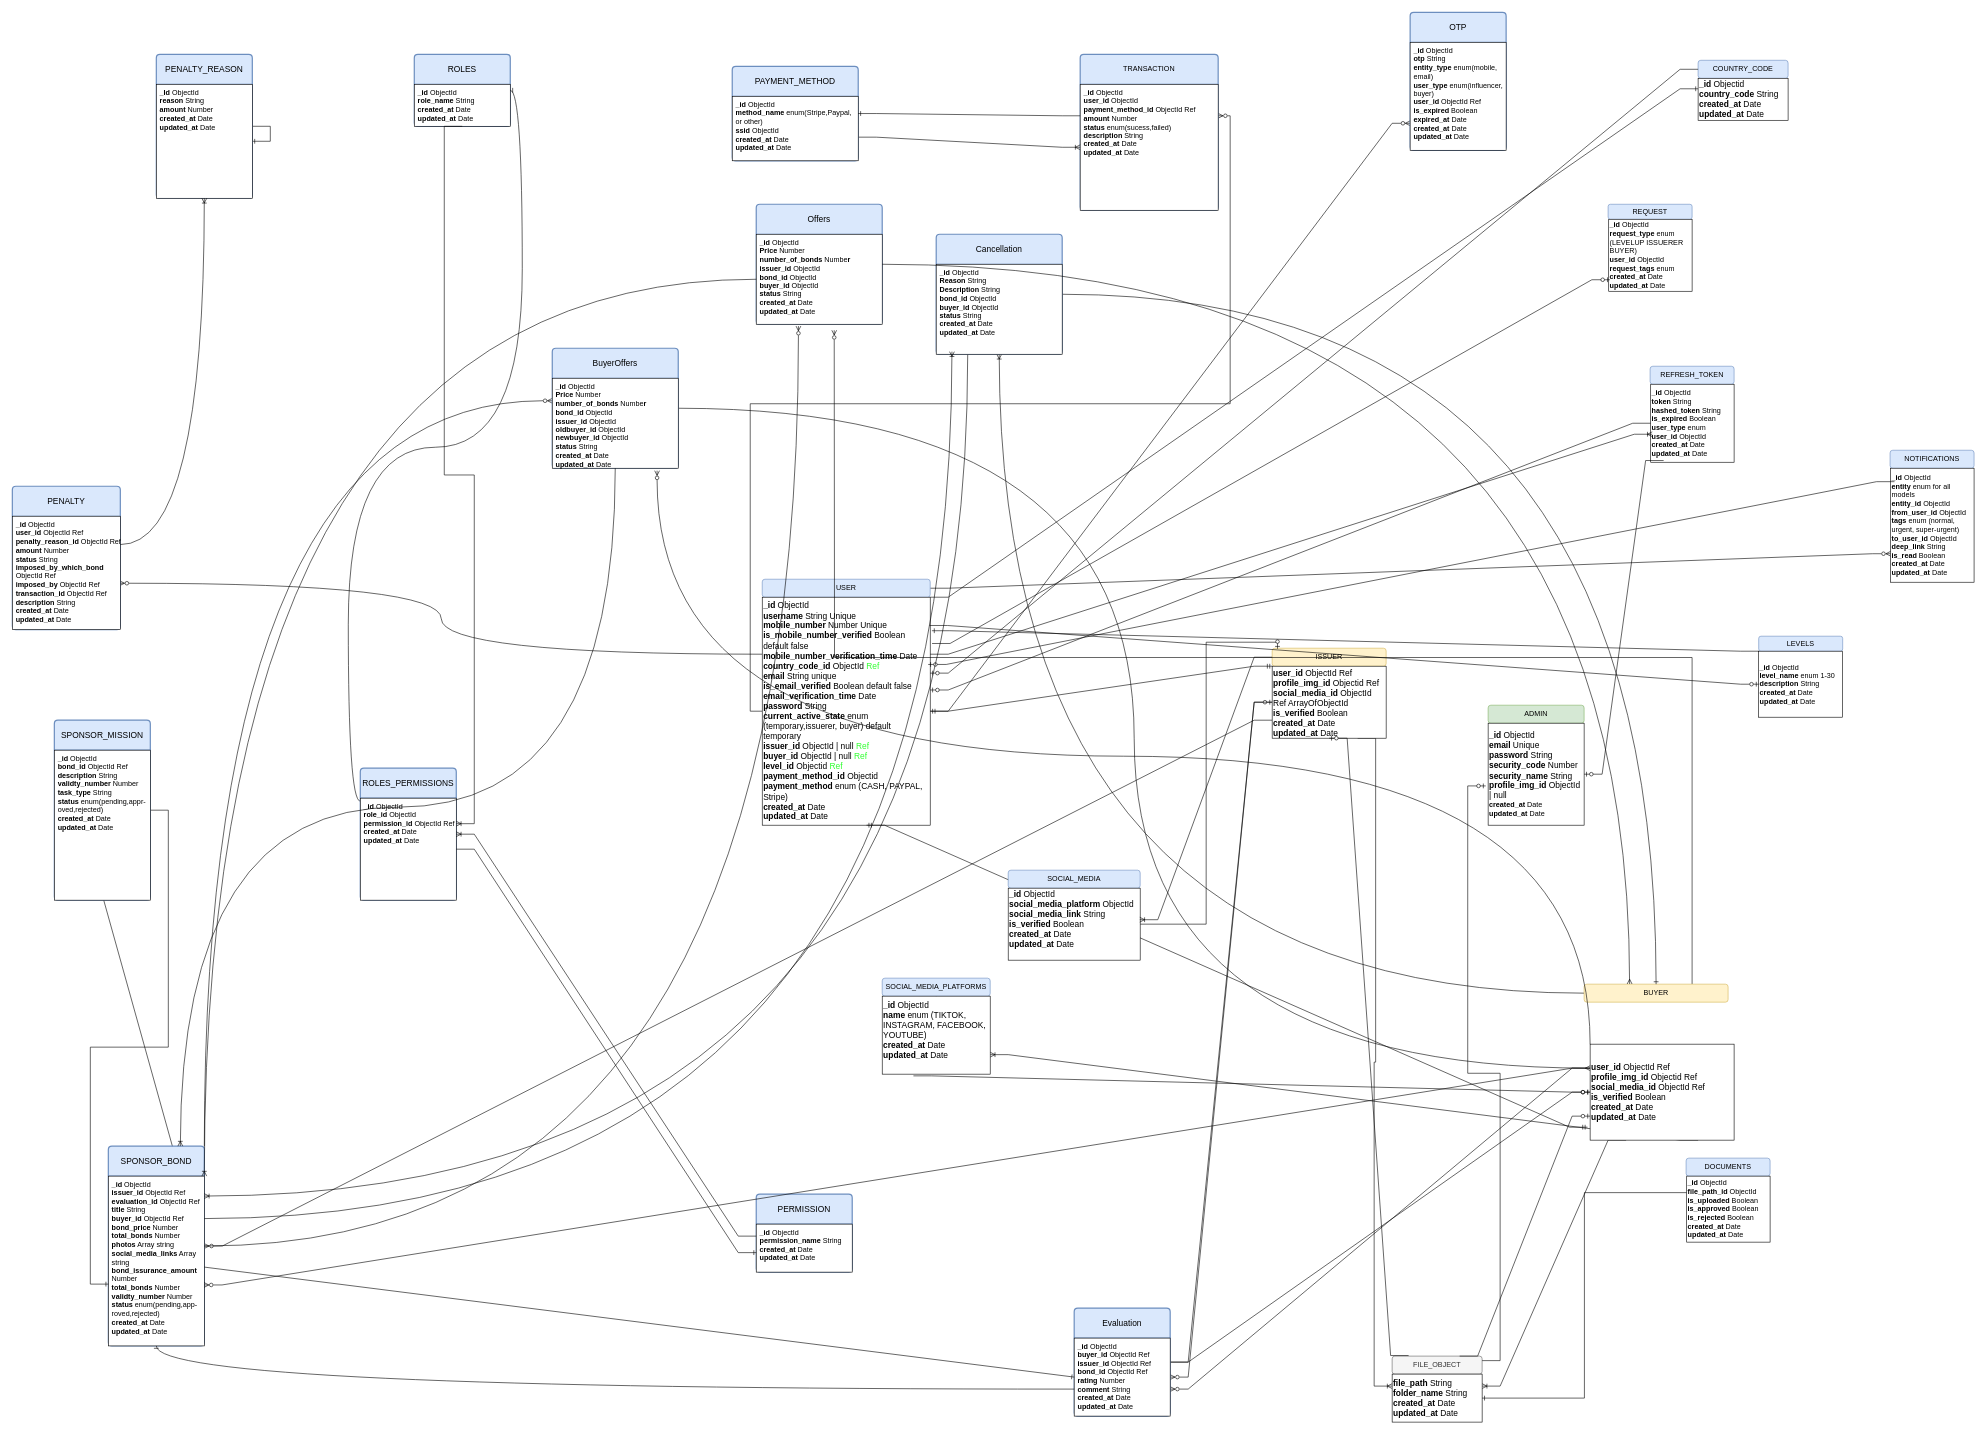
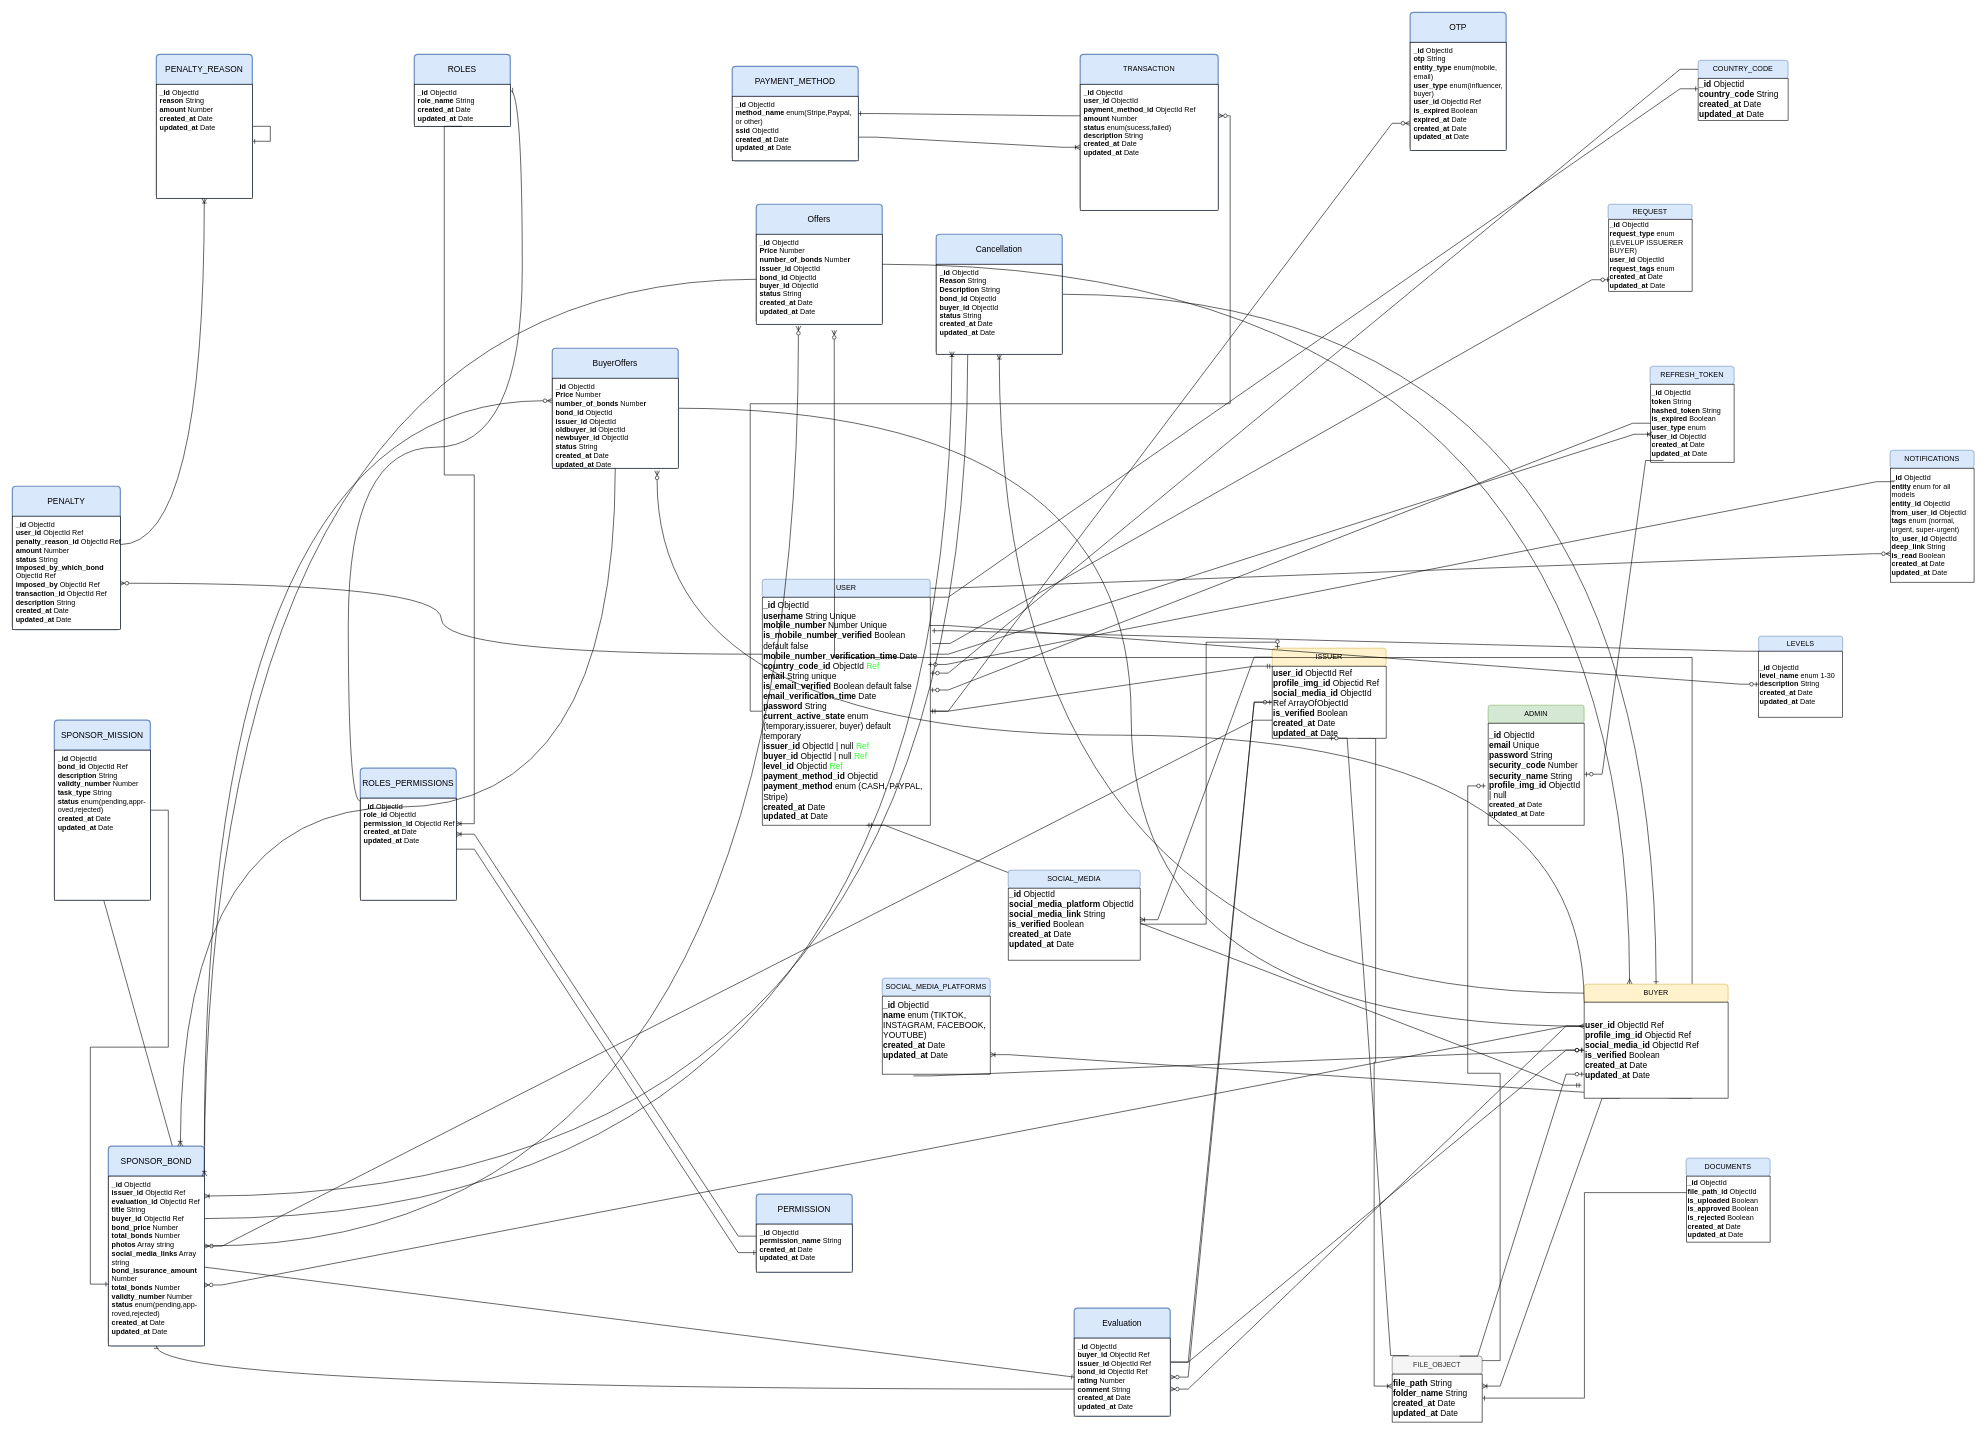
- <mxCell id="25" value="&lt;div style=&quot;&quot;&gt;&lt;font style=&quot;font-size: 14px;&quot;&gt;&lt;b&gt;user_id &lt;/b&gt;ObjectId Ref&lt;/font&gt;&lt;/div&gt;&lt;div style=&quot;&quot;&gt;&lt;font style=&quot;font-size: 14px;&quot;&gt;&lt;b&gt;profile_img_id&amp;nbsp;&lt;/b&gt;Objectid Ref&lt;/font&gt;&lt;div style=&quot;&quot;&gt;&lt;font style=&quot;font-size: 14px;&quot;&gt;&lt;b&gt;social_media_id&amp;nbsp;&lt;/b&gt;ObjectId Ref&lt;/font&gt;&lt;/div&gt;&lt;div&gt;&lt;b style=&quot;font-size: 14px; background-color: initial;&quot;&gt;is_verified &lt;/b&gt;&lt;span style=&quot;font-size: 14px; background-color: initial;&quot;&gt;Boolean&lt;/span&gt;&lt;/div&gt;&lt;div&gt;&lt;font style=&quot;font-size: 14px;&quot;&gt;&lt;div style=&quot;font-size: 12px;&quot;&gt;&lt;span style=&quot;font-size: 14px;&quot;&gt;&lt;b&gt;created_at&amp;nbsp;&lt;/b&gt;Date&lt;/span&gt;&lt;/div&gt;&lt;div style=&quot;font-size: 12px;&quot;&gt;&lt;span style=&quot;font-size: 14px;&quot;&gt;&lt;b&gt;updated_at&amp;nbsp;&lt;/b&gt;Date&lt;/span&gt;&lt;/div&gt;&lt;/font&gt;&lt;/div&gt;&lt;/div&gt;" style="rounded=0;whiteSpace=wrap;html=1;align=left;" parent="1" vertex="1"><mxGeometry x="2650" y="1740" width="240" height="160" as="geometry" /></mxCell>
+ <mxCell id="25" value="&lt;div style=&quot;&quot;&gt;&lt;font style=&quot;font-size: 14px;&quot;&gt;&lt;b&gt;user_id &lt;/b&gt;ObjectId Ref&lt;/font&gt;&lt;/div&gt;&lt;div style=&quot;&quot;&gt;&lt;font style=&quot;font-size: 14px;&quot;&gt;&lt;b&gt;profile_img_id&amp;nbsp;&lt;/b&gt;Objectid Ref&lt;/font&gt;&lt;div style=&quot;&quot;&gt;&lt;font style=&quot;font-size: 14px;&quot;&gt;&lt;b&gt;social_media_id&amp;nbsp;&lt;/b&gt;ObjectId Ref&lt;/font&gt;&lt;/div&gt;&lt;div&gt;&lt;b style=&quot;font-size: 14px; background-color: initial;&quot;&gt;is_verified &lt;/b&gt;&lt;span style=&quot;font-size: 14px; background-color: initial;&quot;&gt;Boolean&lt;/span&gt;&lt;/div&gt;&lt;div&gt;&lt;font style=&quot;font-size: 14px;&quot;&gt;&lt;div style=&quot;font-size: 12px;&quot;&gt;&lt;span style=&quot;font-size: 14px;&quot;&gt;&lt;b&gt;created_at&amp;nbsp;&lt;/b&gt;Date&lt;/span&gt;&lt;/div&gt;&lt;div style=&quot;font-size: 12px;&quot;&gt;&lt;span style=&quot;font-size: 14px;&quot;&gt;&lt;b&gt;updated_at&amp;nbsp;&lt;/b&gt;Date&lt;/span&gt;&lt;/div&gt;&lt;/font&gt;&lt;/div&gt;&lt;/div&gt;" style="rounded=0;whiteSpace=wrap;html=1;align=left;" parent="1" vertex="1"><mxGeometry x="2640" y="1670" width="240" height="160" as="geometry" /></mxCell>
